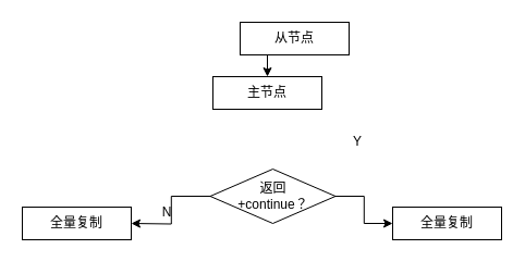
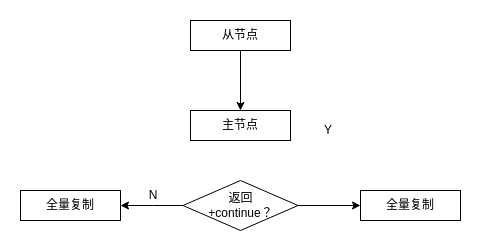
- <mxCell id="3" value="从节点" style="rounded=0;whiteSpace=wrap;html=1;" vertex="1" parent="1"><mxGeometry x="220" y="20" width="100" height="30" as="geometry" /></mxCell>
+ <mxCell id="3" value="从节点" style="rounded=0;whiteSpace=wrap;html=1;" vertex="1" parent="1"><mxGeometry x="190" y="20" width="100" height="30" as="geometry" /></mxCell>
- <mxCell id="4" value="主节点" style="rounded=0;whiteSpace=wrap;html=1;" vertex="1" parent="1"><mxGeometry x="195" y="70" width="100" height="30" as="geometry" /></mxCell>
+ <mxCell id="4" value="主节点" style="rounded=0;whiteSpace=wrap;html=1;" vertex="1" parent="1"><mxGeometry x="190" y="110" width="100" height="30" as="geometry" /></mxCell>
- <mxCell id="7" value="返回&lt;br&gt;+continue？" style="rhombus;whiteSpace=wrap;html=1;" vertex="1" parent="1"><mxGeometry x="192.5" y="155" width="115" height="50" as="geometry" /></mxCell>
+ <mxCell id="7" value="返回&lt;br&gt;+continue？" style="rhombus;whiteSpace=wrap;html=1;" vertex="1" parent="1"><mxGeometry x="182.5" y="180" width="115" height="50" as="geometry" /></mxCell>
